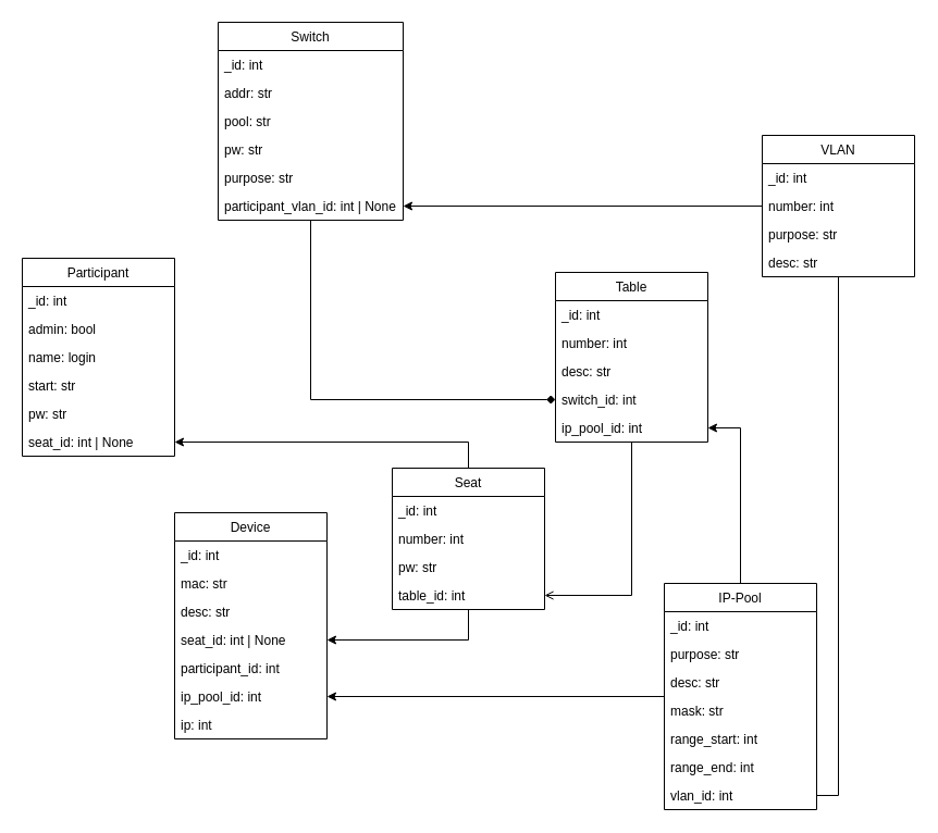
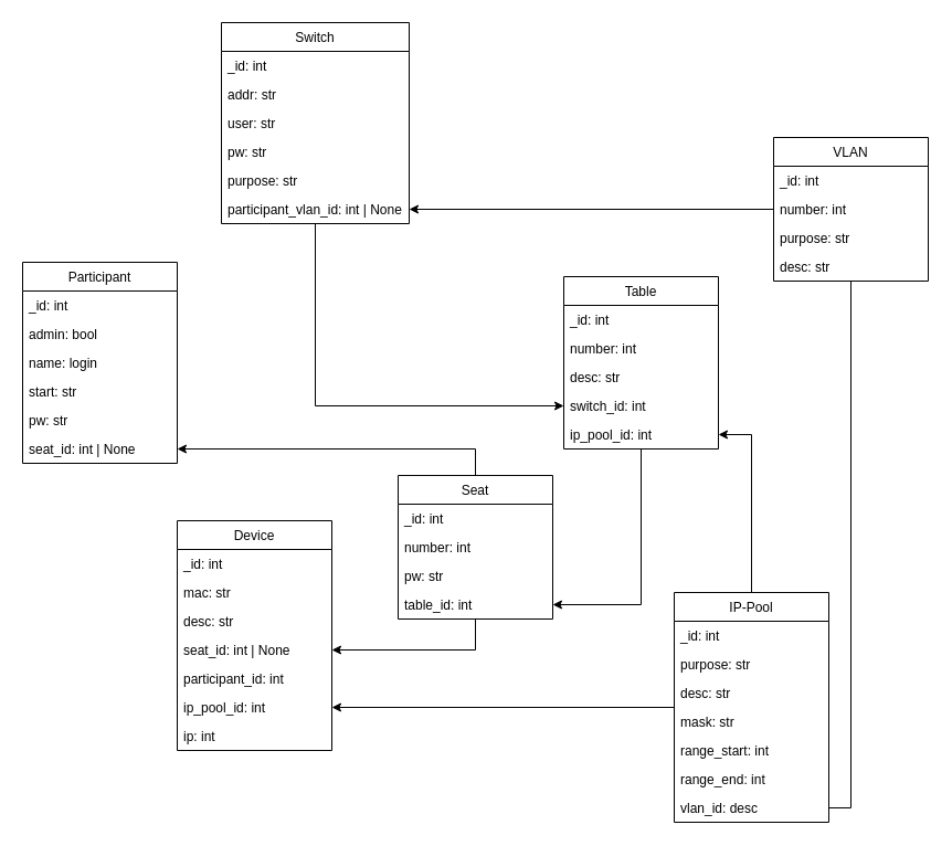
- <mxCell id="5" value="pool: str" style="text;strokeColor=none;fillColor=none;align=left;verticalAlign=top;spacingLeft=4;spacingRight=4;overflow=hidden;rotatable=0;points=[[0,0.5],[1,0.5]];portConstraint=eastwest;" parent="2" vertex="1"><mxGeometry y="78" width="170" height="26" as="geometry" /></mxCell>
+ <mxCell id="5" value="user: str" style="text;strokeColor=none;fillColor=none;align=left;verticalAlign=top;spacingLeft=4;spacingRight=4;overflow=hidden;rotatable=0;points=[[0,0.5],[1,0.5]];portConstraint=eastwest;" parent="2" vertex="1"><mxGeometry y="78" width="170" height="26" as="geometry" /></mxCell>
- <mxCell id="15" value="" style="endArrow=diamond;html=1;rounded=0;edgeStyle=orthogonalEdgeStyle;" parent="1" source="2" target="13" edge="1"><mxGeometry width="50" height="50" relative="1" as="geometry"><mxPoint x="360" y="470" as="sourcePoint" /><mxPoint x="410" y="420" as="targetPoint" /></mxGeometry></mxCell>
+ <mxCell id="15" value="" style="endArrow=classic;html=1;rounded=0;edgeStyle=orthogonalEdgeStyle;" parent="1" source="2" target="13" edge="1"><mxGeometry width="50" height="50" relative="1" as="geometry"><mxPoint x="360" y="470" as="sourcePoint" /><mxPoint x="410" y="420" as="targetPoint" /></mxGeometry></mxCell>
- <mxCell id="22" value="" style="endArrow=open;html=1;rounded=0;edgeStyle=orthogonalEdgeStyle;" parent="1" source="9" target="21" edge="1"><mxGeometry width="50" height="50" relative="1" as="geometry"><mxPoint x="610" y="480" as="sourcePoint" /><mxPoint x="660" y="430" as="targetPoint" /></mxGeometry></mxCell>
+ <mxCell id="22" value="" style="endArrow=classic;html=1;rounded=0;edgeStyle=orthogonalEdgeStyle;" parent="1" source="9" target="21" edge="1"><mxGeometry width="50" height="50" relative="1" as="geometry"><mxPoint x="610" y="480" as="sourcePoint" /><mxPoint x="660" y="430" as="targetPoint" /></mxGeometry></mxCell>
- <mxCell id="51" value="vlan_id: int" style="text;strokeColor=none;fillColor=none;align=left;verticalAlign=top;spacingLeft=4;spacingRight=4;overflow=hidden;rotatable=0;points=[[0,0.5],[1,0.5]];portConstraint=eastwest;" parent="44" vertex="1"><mxGeometry y="182" width="140" height="26" as="geometry" /></mxCell>
+ <mxCell id="51" value="vlan_id: desc" style="text;strokeColor=none;fillColor=none;align=left;verticalAlign=top;spacingLeft=4;spacingRight=4;overflow=hidden;rotatable=0;points=[[0,0.5],[1,0.5]];portConstraint=eastwest;" parent="44" vertex="1"><mxGeometry y="182" width="140" height="26" as="geometry" /></mxCell>
